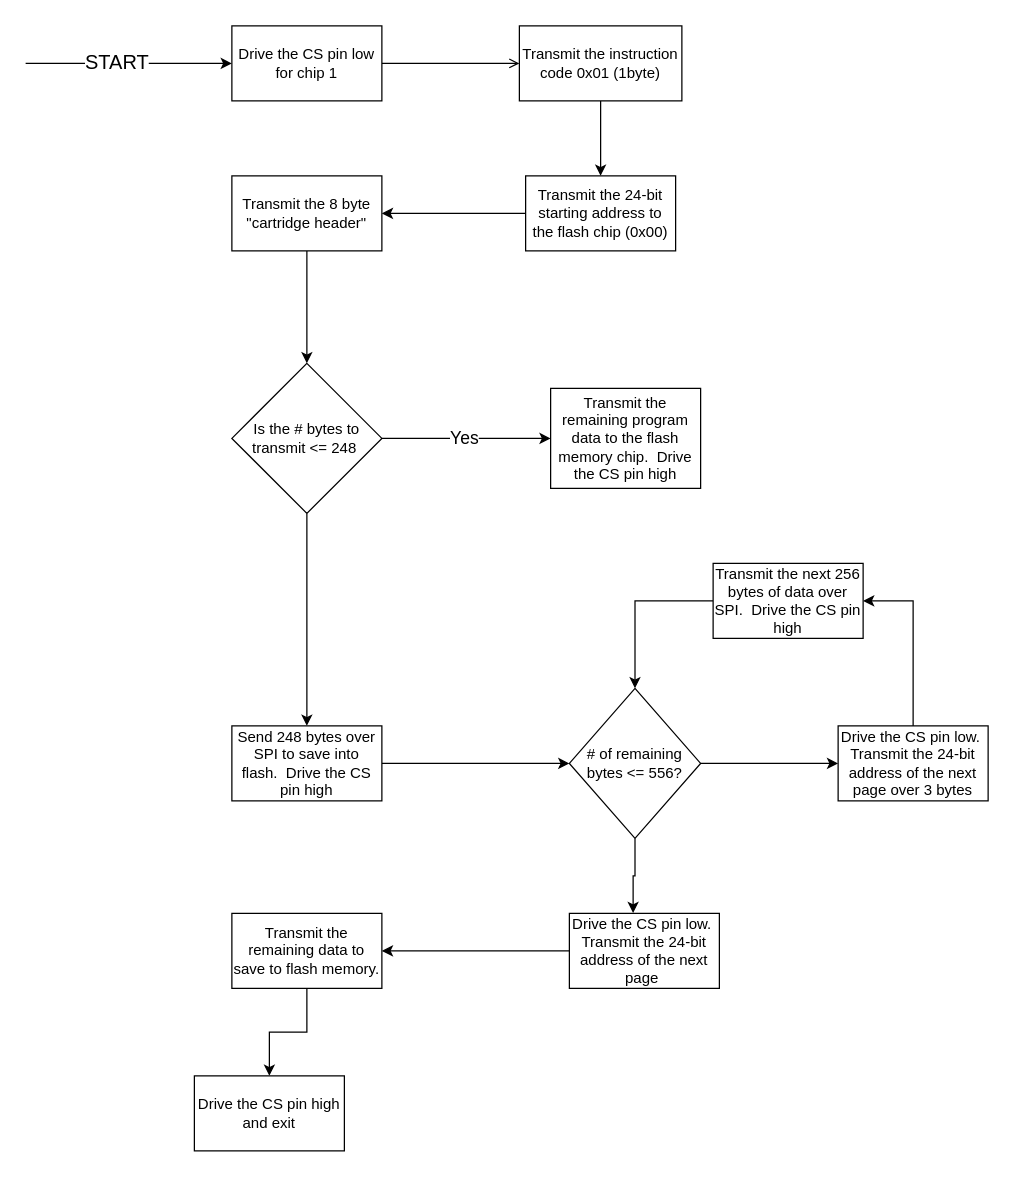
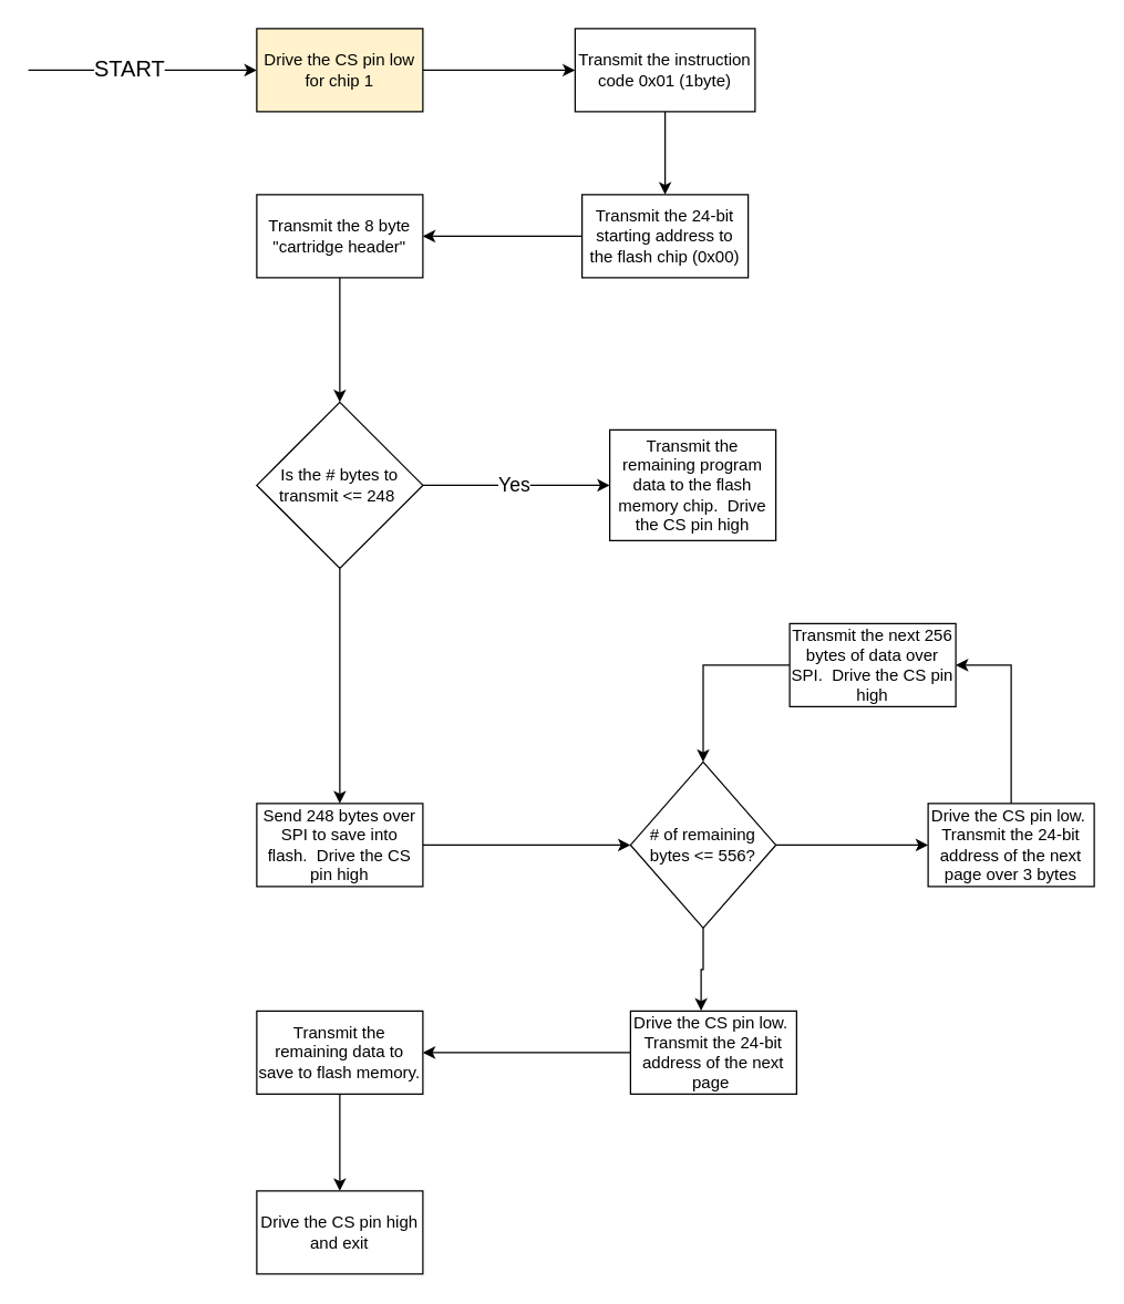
- <mxCell id="5" value="Drive the CS pin low for chip 1" style="rounded=0;whiteSpace=wrap;html=1;" vertex="1" parent="1"><mxGeometry x="185" y="20" width="120" height="60" as="geometry" /></mxCell>
+ <mxCell id="5" value="Drive the CS pin low for chip 1" style="rounded=0;whiteSpace=wrap;html=1;fillColor=#fff2cc;" vertex="1" parent="1"><mxGeometry x="185" y="20" width="120" height="60" as="geometry" /></mxCell>
- <mxCell id="4" style="edgeStyle=orthogonalEdgeStyle;rounded=0;orthogonalLoop=1;jettySize=auto;html=1;exitX=1;exitY=0.5;exitDx=0;exitDy=0;entryX=0;entryY=0.5;entryDx=0;entryDy=0;endArrow=open;" edge="1" parent="1" source="5" target="14"><mxGeometry relative="1" as="geometry" /></mxCell>
+ <mxCell id="4" style="edgeStyle=orthogonalEdgeStyle;rounded=0;orthogonalLoop=1;jettySize=auto;html=1;exitX=1;exitY=0.5;exitDx=0;exitDy=0;entryX=0;entryY=0.5;entryDx=0;entryDy=0;" edge="1" parent="1" source="5" target="14"><mxGeometry relative="1" as="geometry" /></mxCell>
- <mxCell id="27" value="Drive the CS pin high and exit" style="rounded=0;whiteSpace=wrap;html=1;" vertex="1" parent="1"><mxGeometry x="155" y="860" width="120" height="60" as="geometry" /></mxCell>
+ <mxCell id="27" value="Drive the CS pin high and exit" style="rounded=0;whiteSpace=wrap;html=1;" vertex="1" parent="1"><mxGeometry x="185" y="860" width="120" height="60" as="geometry" /></mxCell>
